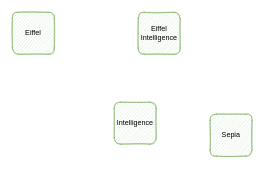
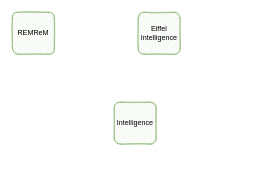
- <mxCell id="2" value="Eiffel" style="whiteSpace=wrap;html=1;aspect=fixed;sketch=1;rounded=1;fillColor=#d5e8d4;strokeColor=#82b366;" vertex="1" parent="1"><mxGeometry x="20" y="20" width="70" height="70" as="geometry" /></mxCell>
+ <mxCell id="2" value="REMReM" style="whiteSpace=wrap;html=1;aspect=fixed;sketch=1;rounded=1;fillColor=#d5e8d4;strokeColor=#82b366;" vertex="1" parent="1"><mxGeometry x="20" y="20" width="70" height="70" as="geometry" /></mxCell>
- <mxCell id="5" value="Sepia" style="whiteSpace=wrap;html=1;aspect=fixed;sketch=1;rounded=1;fillColor=#d5e8d4;strokeColor=#82b366;" vertex="1" parent="1"><mxGeometry x="350" y="190" width="70" height="70" as="geometry" /></mxCell>
